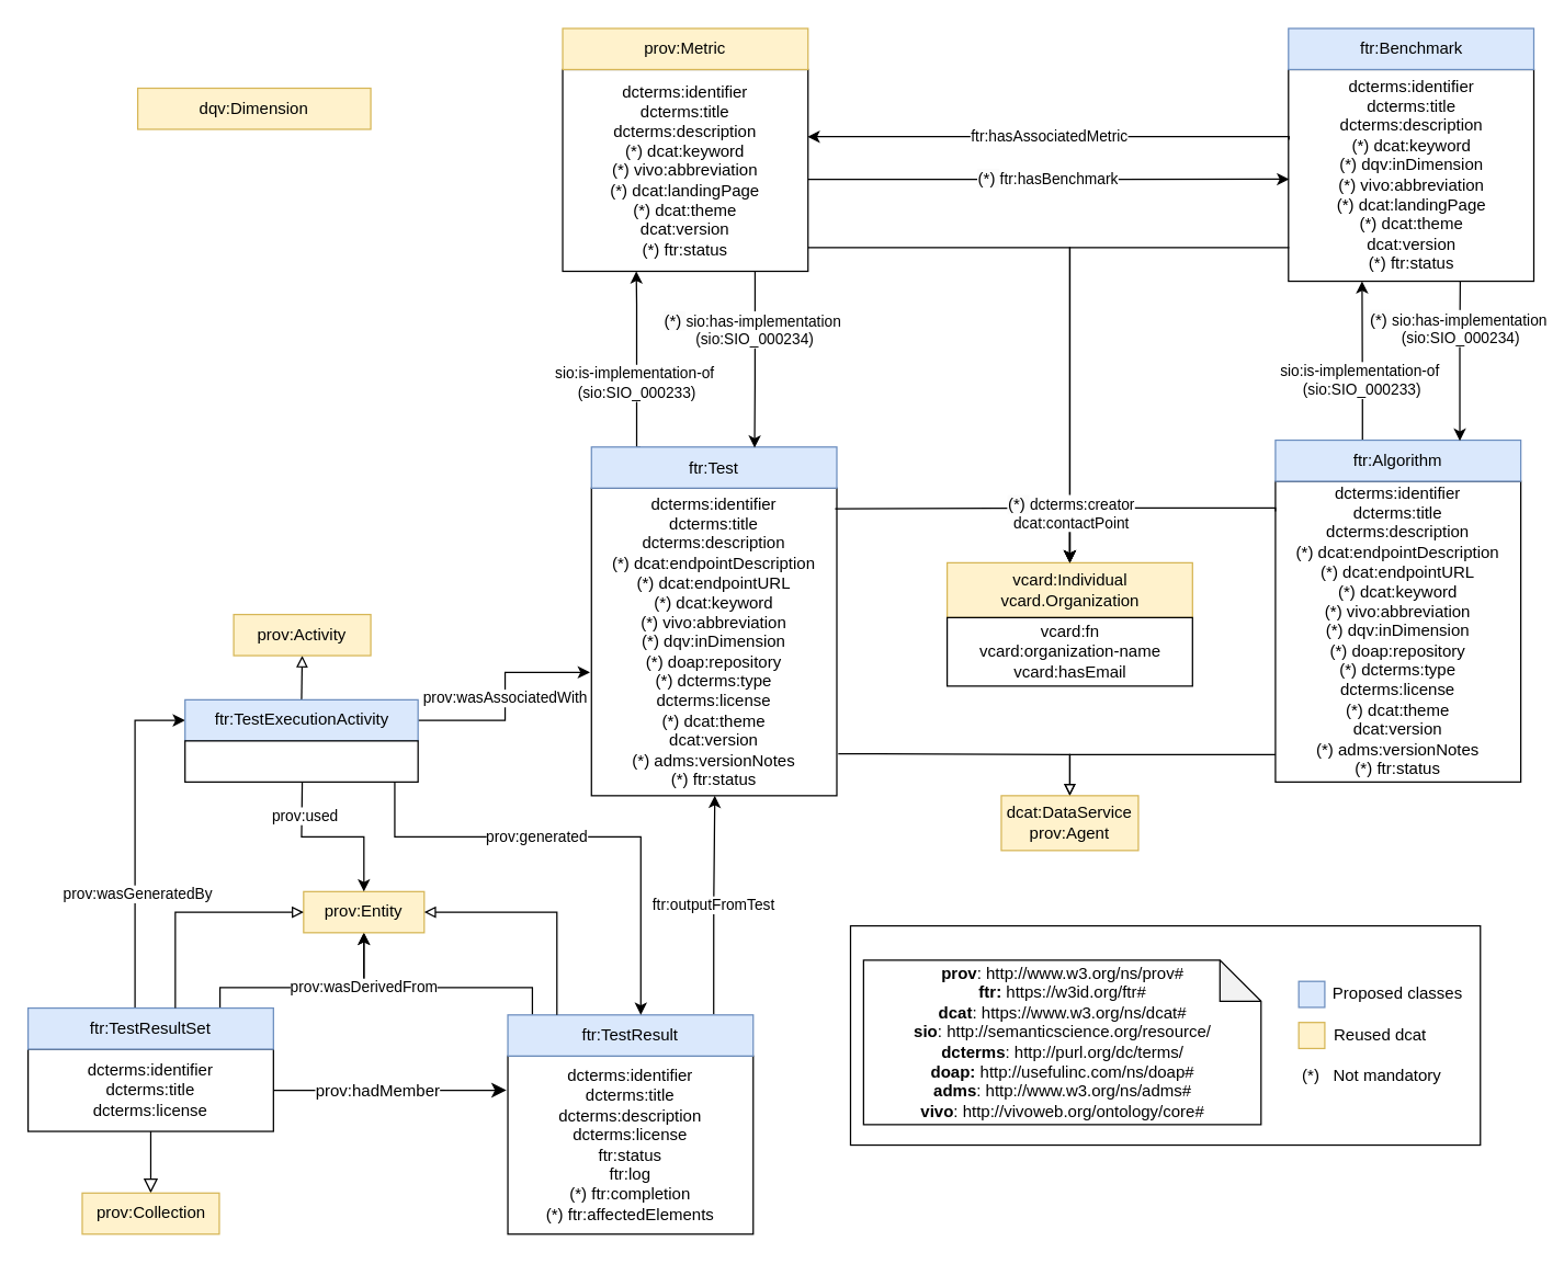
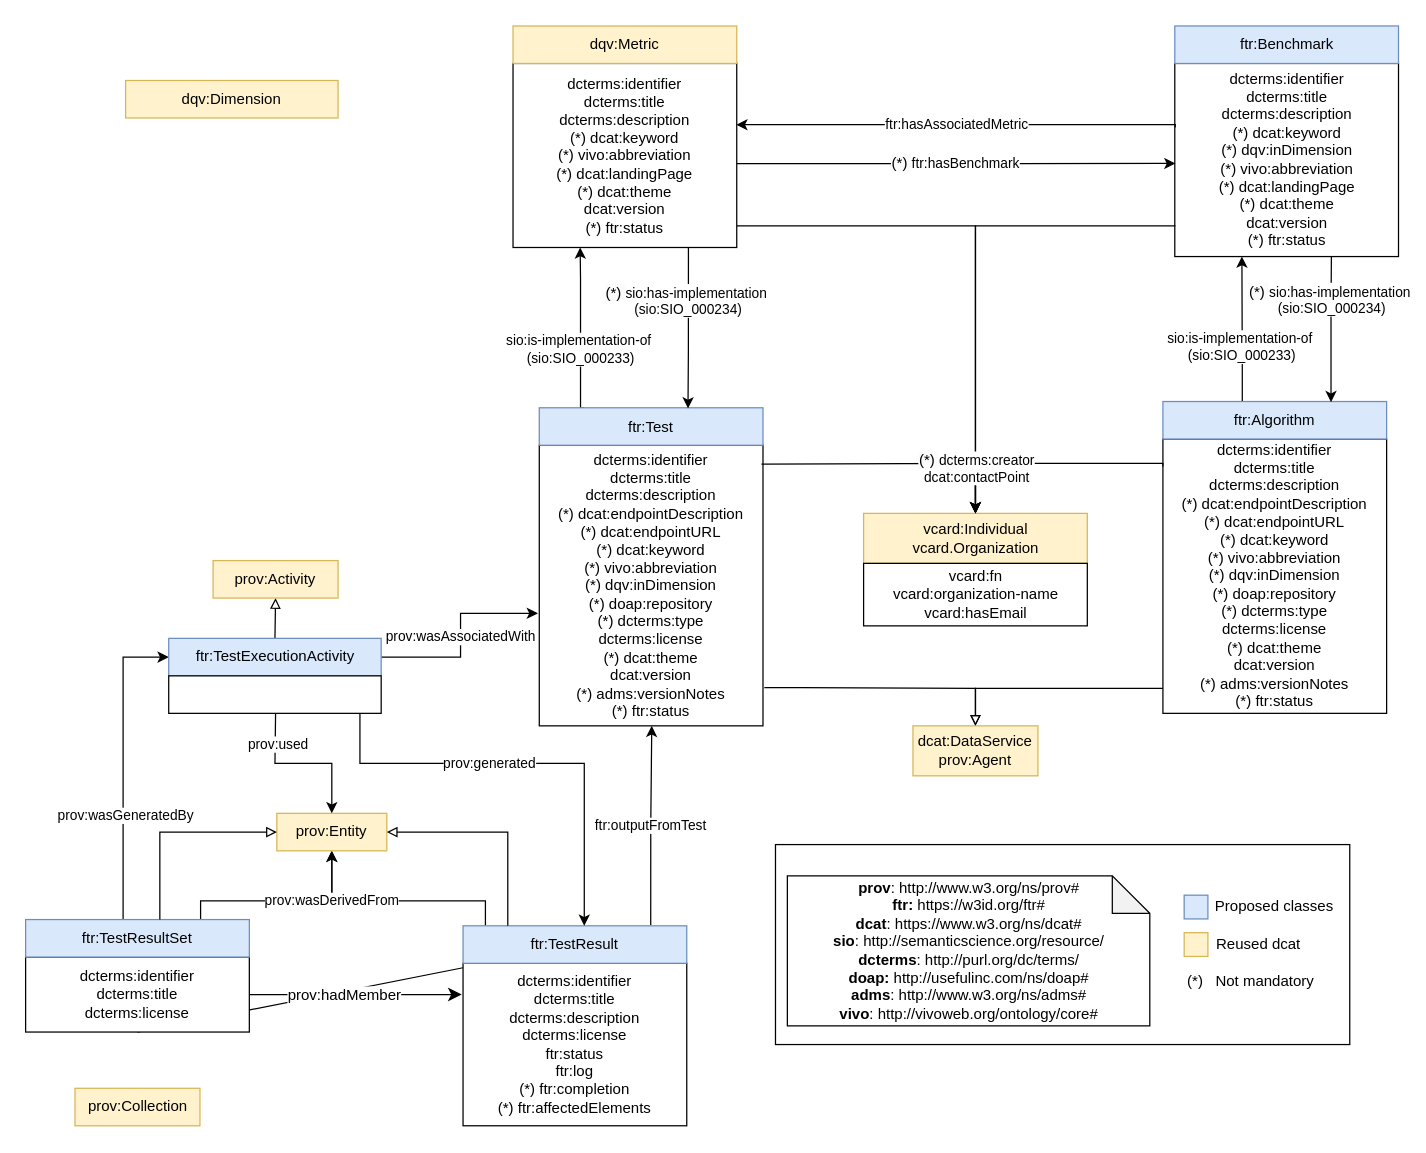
- <mxCell id="38" value="prov:Metric" style="rounded=0;whiteSpace=wrap;html=1;snapToPoint=1;points=[[0.1,0],[0.2,0],[0.3,0],[0.4,0],[0.5,0],[0.6,0],[0.7,0],[0.8,0],[0.9,0],[0,0.1],[0,0.3],[0,0.5],[0,0.7],[0,0.9],[0.1,1],[0.2,1],[0.3,1],[0.4,1],[0.5,1],[0.6,1],[0.7,1],[0.8,1],[0.9,1],[1,0.1],[1,0.3],[1,0.5],[1,0.7],[1,0.9]];fillColor=#fff2cc;strokeColor=#d6b656;" parent="1" vertex="1"><mxGeometry x="410" y="20" width="179" height="30" as="geometry" /></mxCell>
+ <mxCell id="38" value="dqv:Metric" style="rounded=0;whiteSpace=wrap;html=1;snapToPoint=1;points=[[0.1,0],[0.2,0],[0.3,0],[0.4,0],[0.5,0],[0.6,0],[0.7,0],[0.8,0],[0.9,0],[0,0.1],[0,0.3],[0,0.5],[0,0.7],[0,0.9],[0.1,1],[0.2,1],[0.3,1],[0.4,1],[0.5,1],[0.6,1],[0.7,1],[0.8,1],[0.9,1],[1,0.1],[1,0.3],[1,0.5],[1,0.7],[1,0.9]];fillColor=#fff2cc;strokeColor=#d6b656;" parent="1" vertex="1"><mxGeometry x="410" y="20" width="179" height="30" as="geometry" /></mxCell>
- <mxCell id="2" value="" style="endArrow=block;html=1;fontColor=#000099;exitX=0.5;exitY=1;exitDx=0;exitDy=0;endFill=0;entryX=0.5;entryY=0;entryDx=0;entryDy=0;endSize=8;arcSize=0;rounded=0;" parent="1" source="7" target="3" edge="1"><mxGeometry width="50" height="50" relative="1" as="geometry"><mxPoint x="-115" y="695" as="sourcePoint" /><mxPoint x="43" y="695" as="targetPoint" /></mxGeometry></mxCell>
+ <mxCell id="2" value="" style="endArrow=block;html=1;fontColor=#000099;exitX=0.5;exitY=1;exitDx=0;exitDy=0;endFill=0;endSize=8;arcSize=0;rounded=0;" parent="1" source="7" target="15" edge="1"><mxGeometry width="50" height="50" relative="1" as="geometry"><mxPoint x="-115" y="695" as="sourcePoint" /><mxPoint x="43" y="695" as="targetPoint" /></mxGeometry></mxCell>
